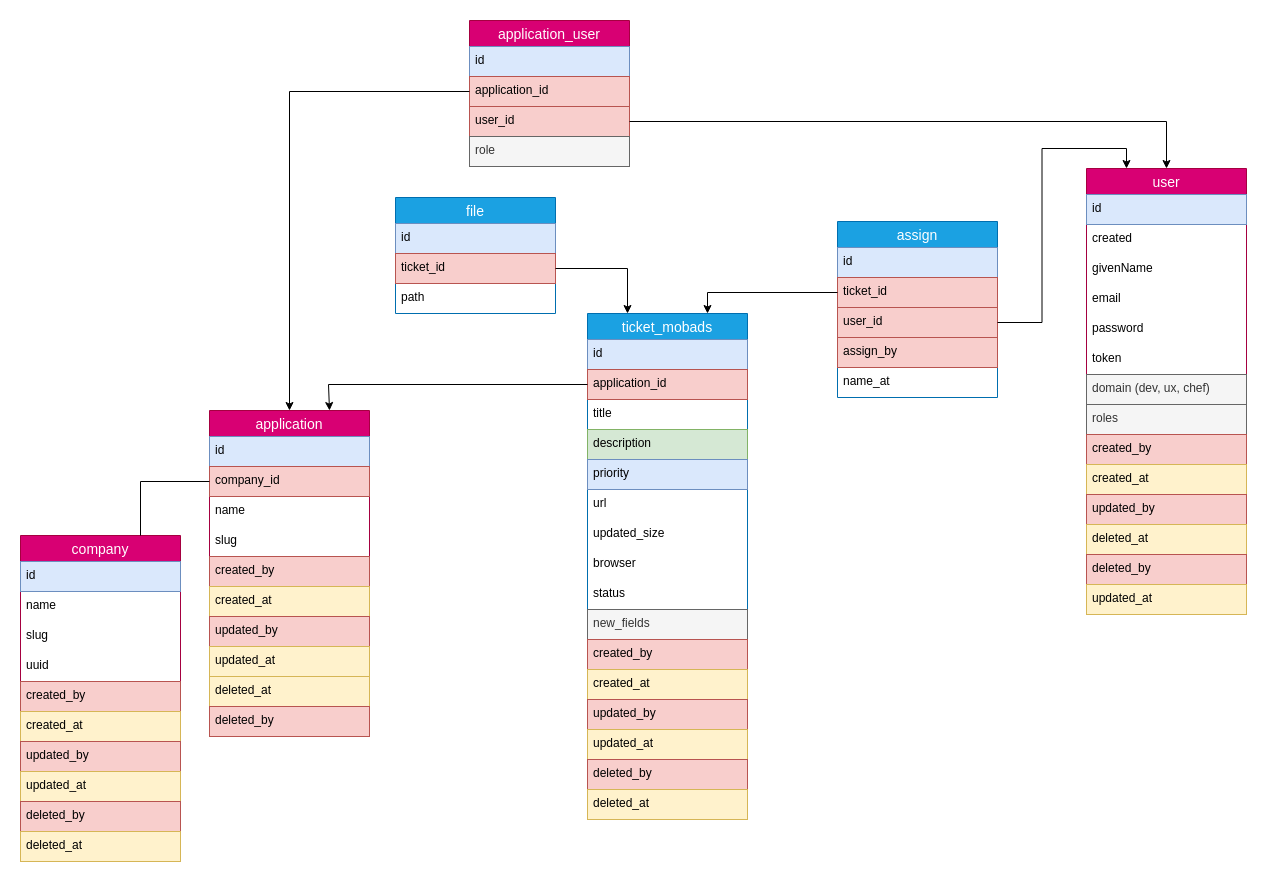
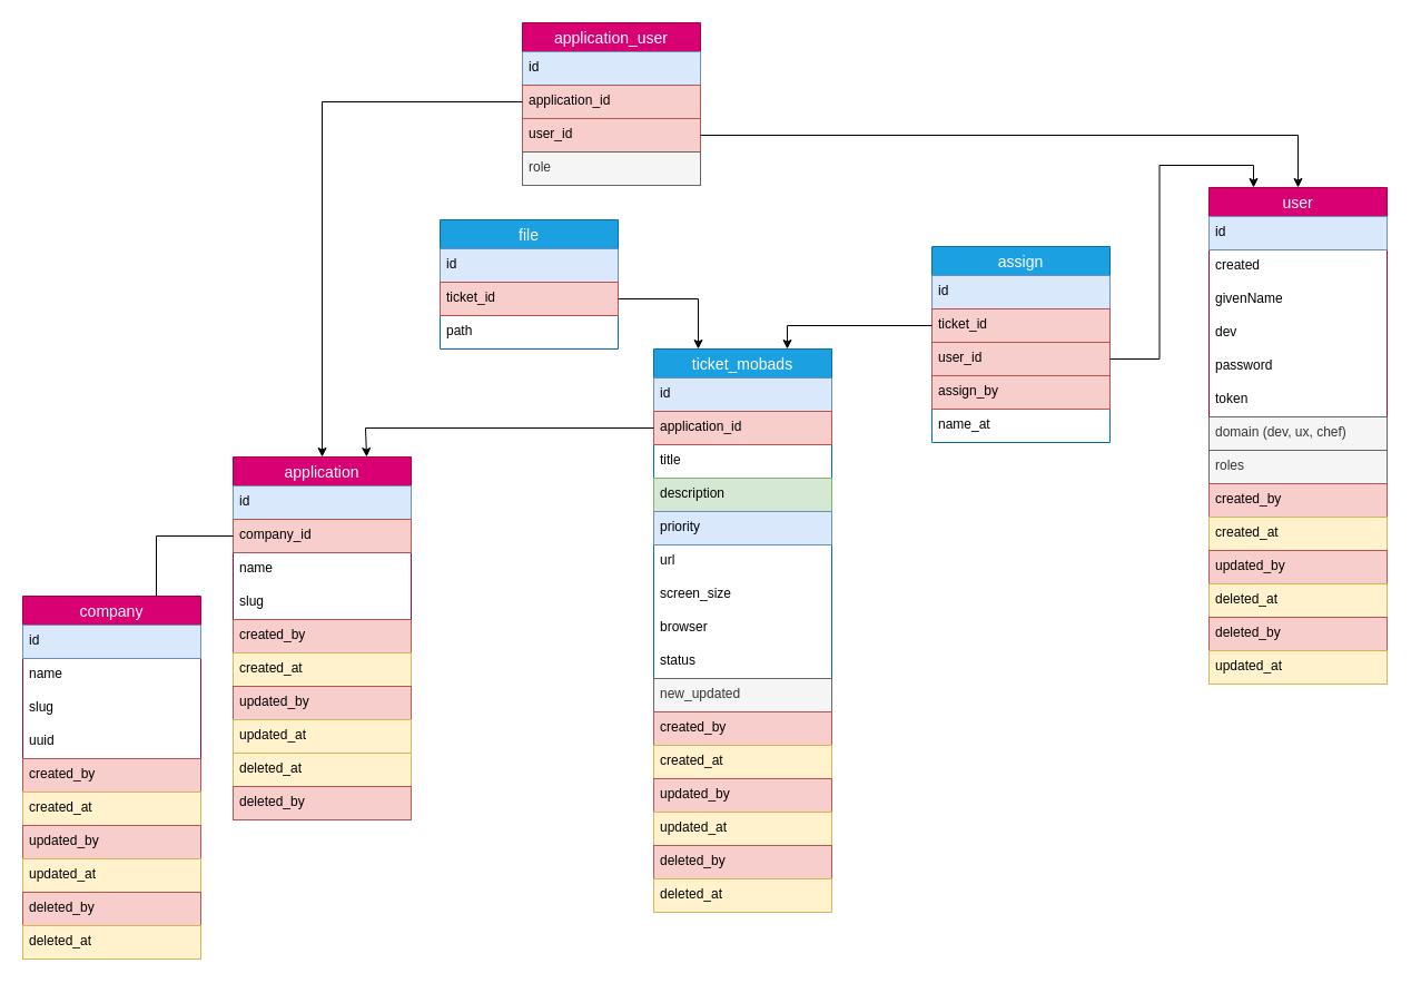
- <mxCell id="17" value="email" style="text;strokeColor=none;fillColor=none;spacingLeft=4;spacingRight=4;overflow=hidden;rotatable=0;points=[[0,0.5],[1,0.5]];portConstraint=eastwest;fontSize=12;" vertex="1" parent="13"><mxGeometry y="116" width="160" height="30" as="geometry" /></mxCell>
+ <mxCell id="17" value="dev" style="text;strokeColor=none;fillColor=none;spacingLeft=4;spacingRight=4;overflow=hidden;rotatable=0;points=[[0,0.5],[1,0.5]];portConstraint=eastwest;fontSize=12;" vertex="1" parent="13"><mxGeometry y="116" width="160" height="30" as="geometry" /></mxCell>
- <mxCell id="46" value="updated_size" style="text;strokeColor=none;fillColor=none;spacingLeft=4;spacingRight=4;overflow=hidden;rotatable=0;points=[[0,0.5],[1,0.5]];portConstraint=eastwest;fontSize=12;" vertex="1" parent="39"><mxGeometry y="206" width="160" height="30" as="geometry" /></mxCell>
+ <mxCell id="46" value="screen_size" style="text;strokeColor=none;fillColor=none;spacingLeft=4;spacingRight=4;overflow=hidden;rotatable=0;points=[[0,0.5],[1,0.5]];portConstraint=eastwest;fontSize=12;" vertex="1" parent="39"><mxGeometry y="206" width="160" height="30" as="geometry" /></mxCell>
- <mxCell id="49" value="new_fields" style="text;strokeColor=#666666;fillColor=#f5f5f5;spacingLeft=4;spacingRight=4;overflow=hidden;rotatable=0;points=[[0,0.5],[1,0.5]];portConstraint=eastwest;fontSize=12;fontColor=#333333;" vertex="1" parent="39"><mxGeometry y="296" width="160" height="30" as="geometry" /></mxCell>
+ <mxCell id="49" value="new_updated" style="text;strokeColor=#666666;fillColor=#f5f5f5;spacingLeft=4;spacingRight=4;overflow=hidden;rotatable=0;points=[[0,0.5],[1,0.5]];portConstraint=eastwest;fontSize=12;fontColor=#333333;" vertex="1" parent="39"><mxGeometry y="296" width="160" height="30" as="geometry" /></mxCell>
